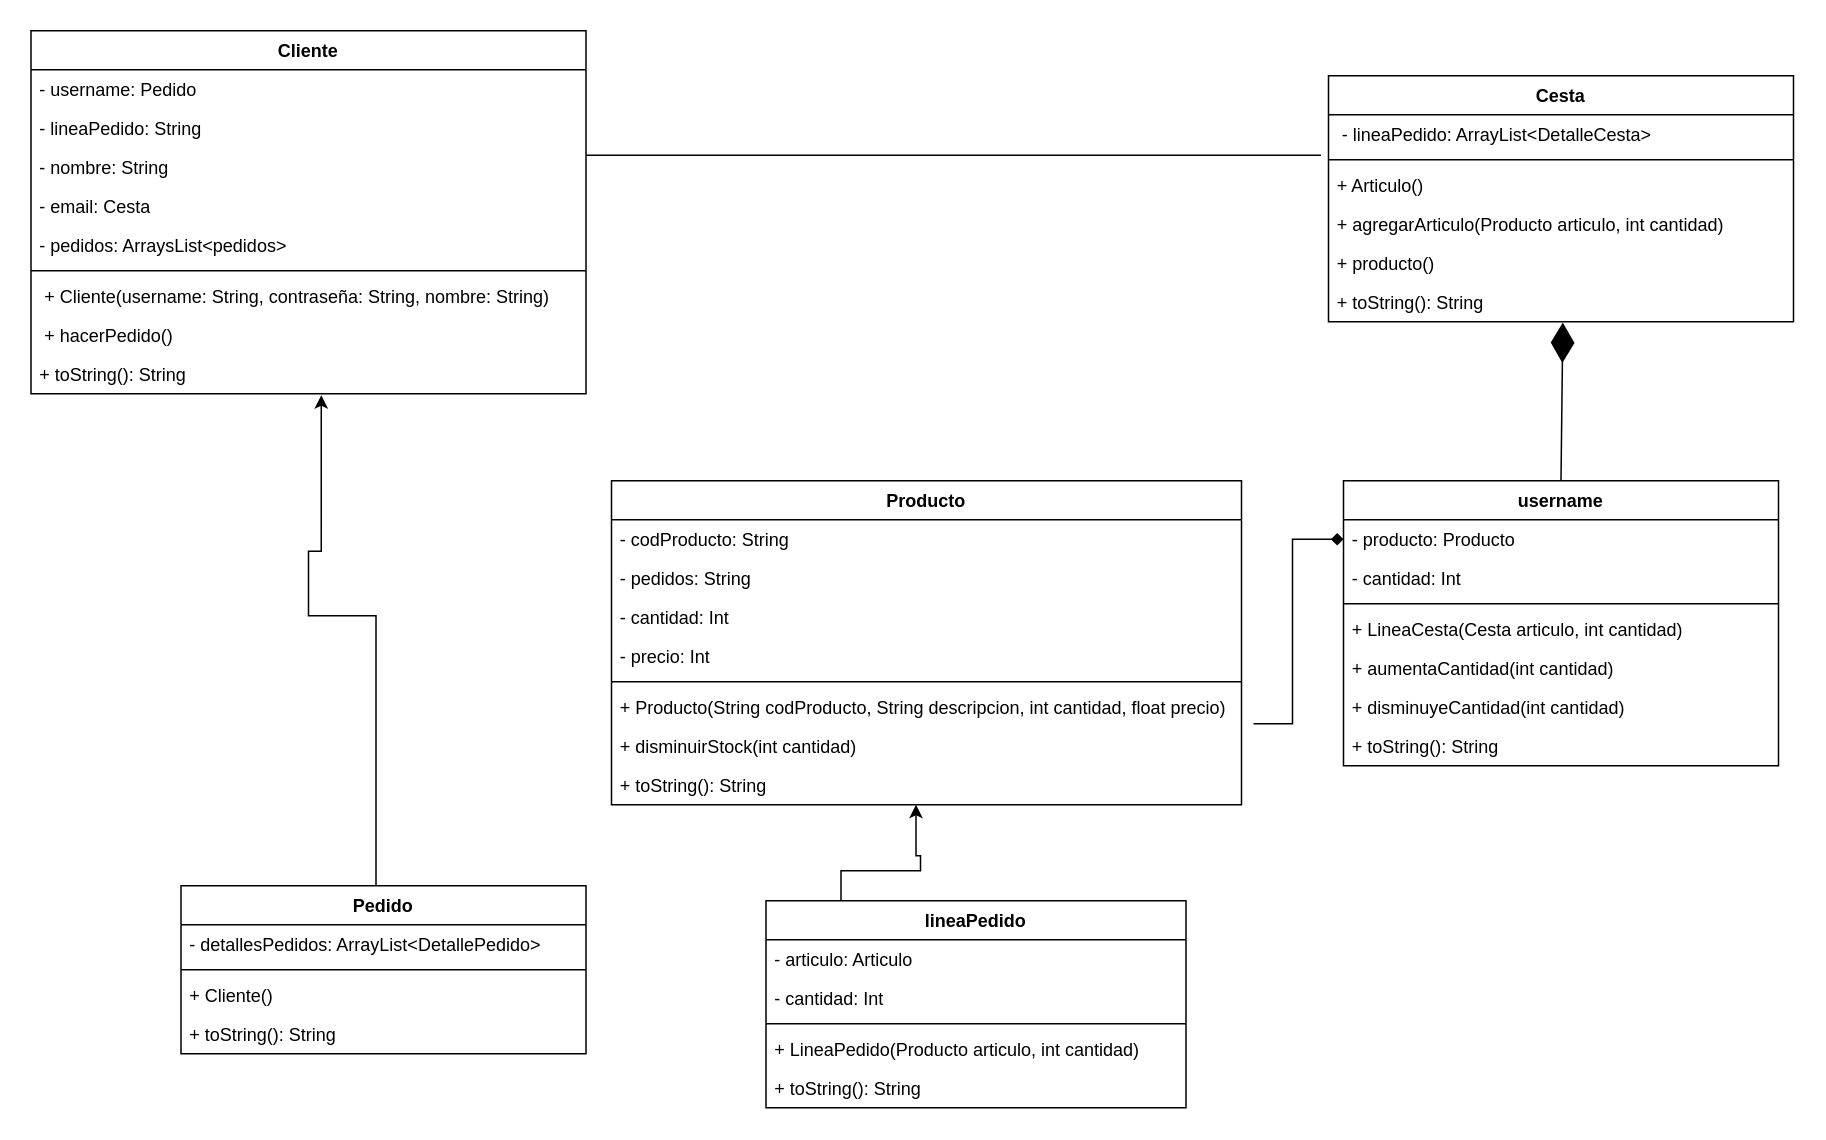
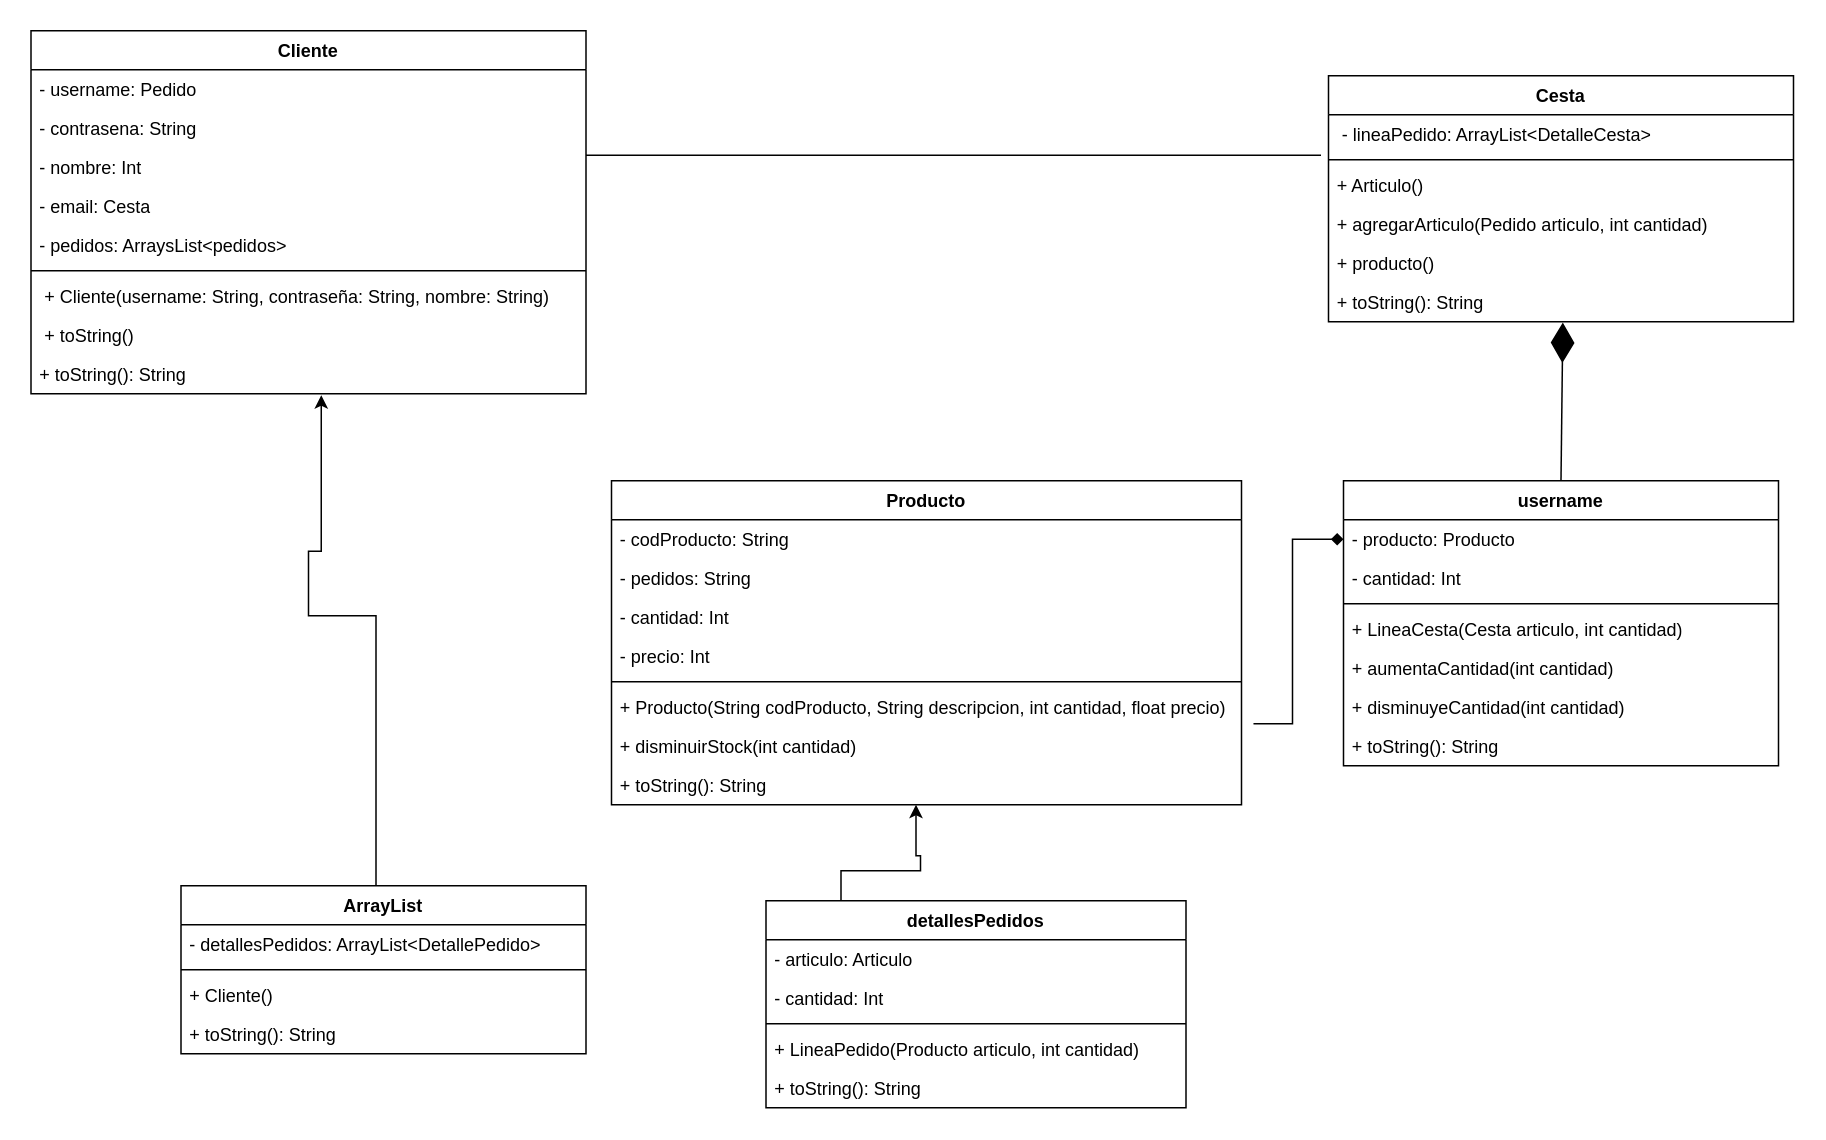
- <mxCell id="4" value="- lineaPedido: String&lt;div&gt;&lt;br&gt;&lt;/div&gt;" style="text;strokeColor=none;fillColor=none;align=left;verticalAlign=top;spacingLeft=4;spacingRight=4;overflow=hidden;rotatable=0;points=[[0,0.5],[1,0.5]];portConstraint=eastwest;whiteSpace=wrap;html=1;" parent="2" vertex="1"><mxGeometry y="52" width="370" height="26" as="geometry" /></mxCell>
+ <mxCell id="4" value="- contrasena: String&lt;div&gt;&lt;br&gt;&lt;/div&gt;" style="text;strokeColor=none;fillColor=none;align=left;verticalAlign=top;spacingLeft=4;spacingRight=4;overflow=hidden;rotatable=0;points=[[0,0.5],[1,0.5]];portConstraint=eastwest;whiteSpace=wrap;html=1;" parent="2" vertex="1"><mxGeometry y="52" width="370" height="26" as="geometry" /></mxCell>
- <mxCell id="5" value="- nombre: String&lt;div&gt;&lt;br&gt;&lt;/div&gt;" style="text;strokeColor=none;fillColor=none;align=left;verticalAlign=top;spacingLeft=4;spacingRight=4;overflow=hidden;rotatable=0;points=[[0,0.5],[1,0.5]];portConstraint=eastwest;whiteSpace=wrap;html=1;" parent="2" vertex="1"><mxGeometry y="78" width="370" height="26" as="geometry" /></mxCell>
+ <mxCell id="5" value="- nombre: Int&lt;div&gt;&lt;br&gt;&lt;/div&gt;" style="text;strokeColor=none;fillColor=none;align=left;verticalAlign=top;spacingLeft=4;spacingRight=4;overflow=hidden;rotatable=0;points=[[0,0.5],[1,0.5]];portConstraint=eastwest;whiteSpace=wrap;html=1;" parent="2" vertex="1"><mxGeometry y="78" width="370" height="26" as="geometry" /></mxCell>
- <mxCell id="16" value="+ agregarArticulo(Producto articulo, int cantidad)" style="text;strokeColor=none;fillColor=none;align=left;verticalAlign=top;spacingLeft=4;spacingRight=4;overflow=hidden;rotatable=0;points=[[0,0.5],[1,0.5]];portConstraint=eastwest;whiteSpace=wrap;html=1;" parent="12" vertex="1"><mxGeometry y="86" width="310" height="26" as="geometry" /></mxCell>
+ <mxCell id="16" value="+ agregarArticulo(Pedido articulo, int cantidad)" style="text;strokeColor=none;fillColor=none;align=left;verticalAlign=top;spacingLeft=4;spacingRight=4;overflow=hidden;rotatable=0;points=[[0,0.5],[1,0.5]];portConstraint=eastwest;whiteSpace=wrap;html=1;" parent="12" vertex="1"><mxGeometry y="86" width="310" height="26" as="geometry" /></mxCell>
- <mxCell id="10" value="&lt;div&gt;&amp;nbsp;+ hacerPedido()&lt;/div&gt;" style="text;strokeColor=none;fillColor=none;align=left;verticalAlign=top;spacingLeft=4;spacingRight=4;overflow=hidden;rotatable=0;points=[[0,0.5],[1,0.5]];portConstraint=eastwest;whiteSpace=wrap;html=1;" parent="2" vertex="1"><mxGeometry y="190" width="370" height="26" as="geometry" /></mxCell>
+ <mxCell id="10" value="&lt;div&gt;&amp;nbsp;+ toString()&lt;/div&gt;" style="text;strokeColor=none;fillColor=none;align=left;verticalAlign=top;spacingLeft=4;spacingRight=4;overflow=hidden;rotatable=0;points=[[0,0.5],[1,0.5]];portConstraint=eastwest;whiteSpace=wrap;html=1;" parent="2" vertex="1"><mxGeometry y="190" width="370" height="26" as="geometry" /></mxCell>
- <mxCell id="42" value="Pedido" style="swimlane;fontStyle=1;align=center;verticalAlign=top;childLayout=stackLayout;horizontal=1;startSize=26;horizontalStack=0;resizeParent=1;resizeParentMax=0;resizeLast=0;collapsible=1;marginBottom=0;whiteSpace=wrap;html=1;" parent="1" vertex="1"><mxGeometry x="120" y="590" width="270" height="112" as="geometry" /></mxCell>
+ <mxCell id="42" value="ArrayList" style="swimlane;fontStyle=1;align=center;verticalAlign=top;childLayout=stackLayout;horizontal=1;startSize=26;horizontalStack=0;resizeParent=1;resizeParentMax=0;resizeLast=0;collapsible=1;marginBottom=0;whiteSpace=wrap;html=1;" parent="1" vertex="1"><mxGeometry x="120" y="590" width="270" height="112" as="geometry" /></mxCell>
- <mxCell id="36" value="lineaPedido" style="swimlane;fontStyle=1;align=center;verticalAlign=top;childLayout=stackLayout;horizontal=1;startSize=26;horizontalStack=0;resizeParent=1;resizeParentMax=0;resizeLast=0;collapsible=1;marginBottom=0;whiteSpace=wrap;html=1;" parent="1" vertex="1"><mxGeometry x="510" y="600" width="280" height="138" as="geometry" /></mxCell>
+ <mxCell id="36" value="detallesPedidos" style="swimlane;fontStyle=1;align=center;verticalAlign=top;childLayout=stackLayout;horizontal=1;startSize=26;horizontalStack=0;resizeParent=1;resizeParentMax=0;resizeLast=0;collapsible=1;marginBottom=0;whiteSpace=wrap;html=1;" parent="1" vertex="1"><mxGeometry x="510" y="600" width="280" height="138" as="geometry" /></mxCell>
